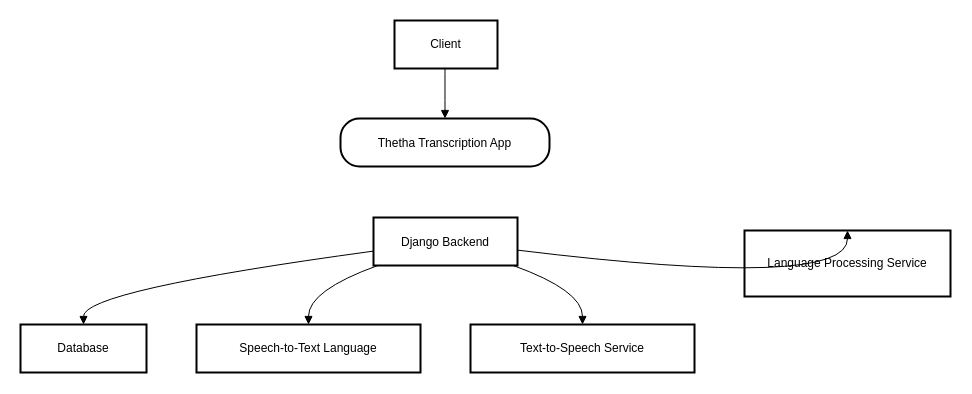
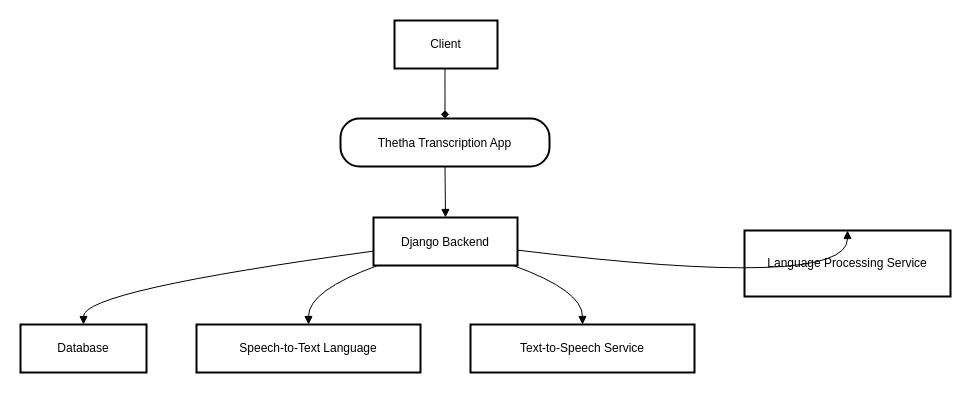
- <mxCell id="9" value="" style="curved=1;startArrow=none;endArrow=block;exitX=0.49;exitY=1.01;entryX=0.5;entryY=0.01;" edge="1" parent="1" source="2" target="3"><mxGeometry relative="1" as="geometry"><Array as="points" /></mxGeometry></mxCell>
+ <mxCell id="9" value="" style="curved=1;startArrow=none;endArrow=diamond;exitX=0.49;exitY=1.01;entryX=0.5;entryY=0.01;" edge="1" parent="1" source="2" target="3"><mxGeometry relative="1" as="geometry"><Array as="points" /></mxGeometry></mxCell>
+ <mxCell id="10" value="" style="curved=1;startArrow=none;endArrow=block;exitX=0.5;exitY=1.02;entryX=0.5;entryY=0;" edge="1" parent="1" source="3" target="4"><mxGeometry relative="1" as="geometry"><Array as="points" /></mxGeometry></mxCell>
